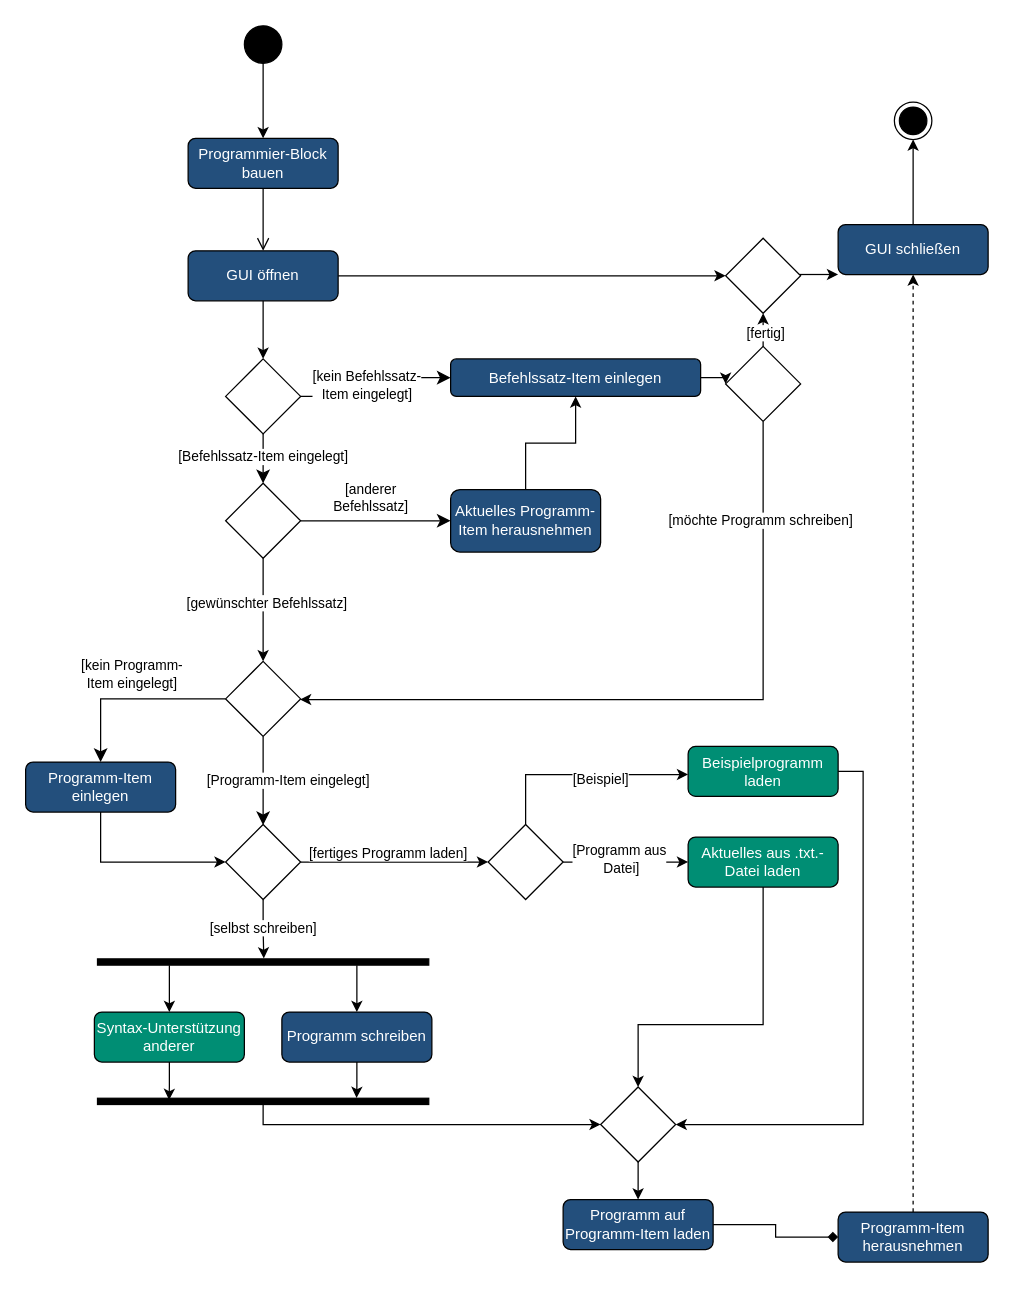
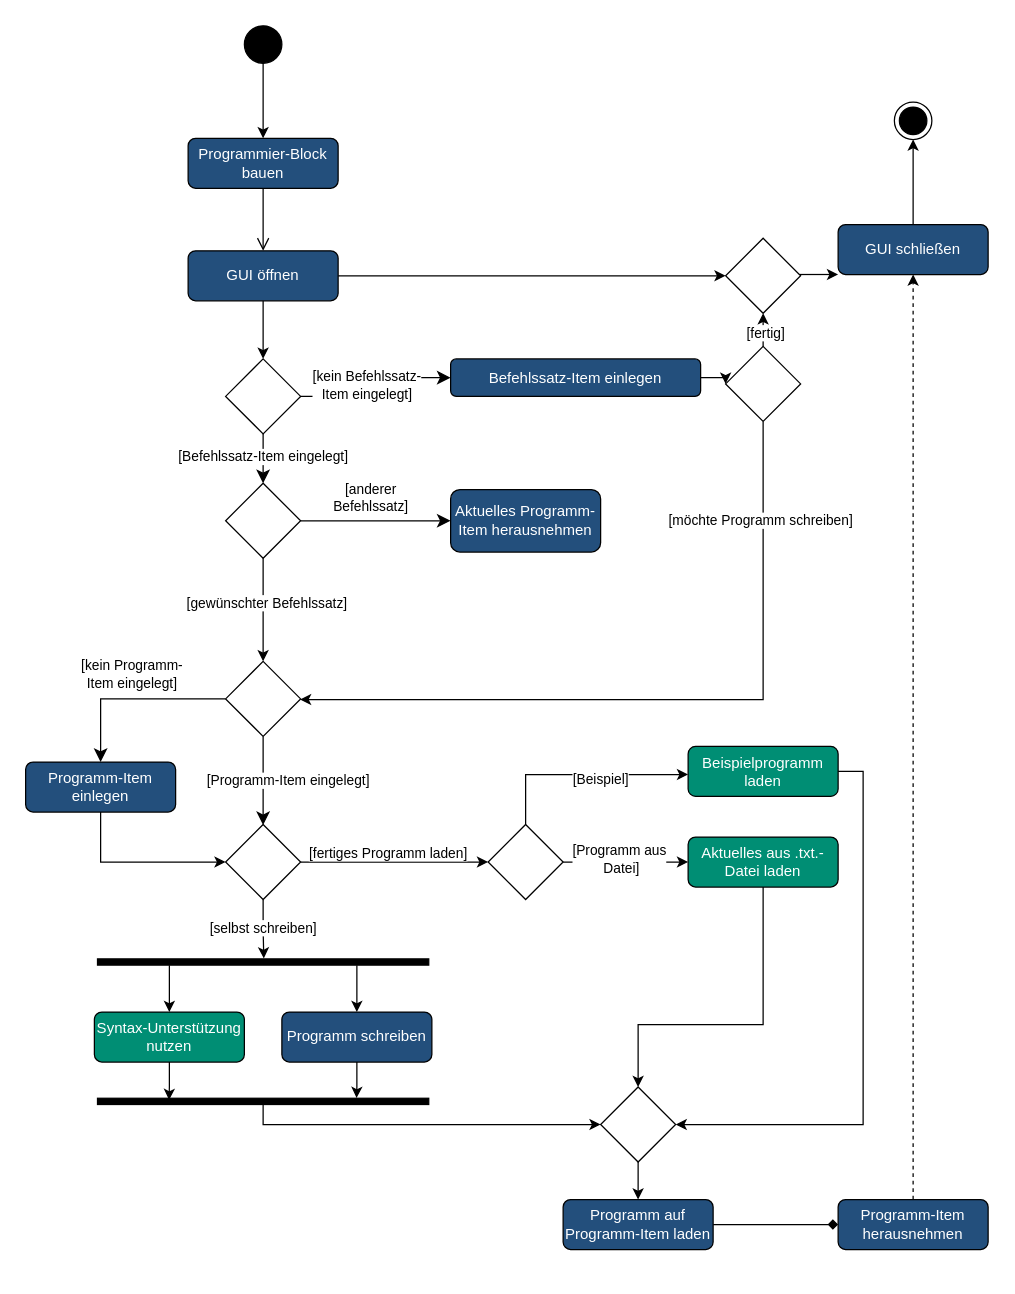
- <mxCell id="8" style="edgeStyle=orthogonalEdgeStyle;rounded=0;orthogonalLoop=1;jettySize=auto;html=1;" parent="1" source="9" target="7" edge="1"><mxGeometry relative="1" as="geometry" /></mxCell>
- <mxCell id="28" value="Syntax-Unterstützung anderer" style="rounded=1;whiteSpace=wrap;html=1;fontSize=12;glass=0;strokeWidth=1;shadow=0;fontColor=#ffffff;fillColor=#008e74;" parent="1" vertex="1"><mxGeometry x="75" y="809" width="120" height="40" as="geometry" /></mxCell>
+ <mxCell id="28" value="Syntax-Unterstützung nutzen" style="rounded=1;whiteSpace=wrap;html=1;fontSize=12;glass=0;strokeWidth=1;shadow=0;fontColor=#ffffff;fillColor=#008e74;" parent="1" vertex="1"><mxGeometry x="75" y="809" width="120" height="40" as="geometry" /></mxCell>
- <mxCell id="52" value="Programm-Item herausnehmen" style="rounded=1;whiteSpace=wrap;html=1;fontSize=12;glass=0;strokeWidth=1;shadow=0;fontColor=#ffffff;fillColor=#234F7C;" parent="1" vertex="1"><mxGeometry x="670" y="969" width="120" height="40" as="geometry" /></mxCell>
+ <mxCell id="52" value="Programm-Item herausnehmen" style="rounded=1;whiteSpace=wrap;html=1;fontSize=12;glass=0;strokeWidth=1;shadow=0;fontColor=#ffffff;fillColor=#234F7C;" parent="1" vertex="1"><mxGeometry x="670" y="959" width="120" height="40" as="geometry" /></mxCell>
